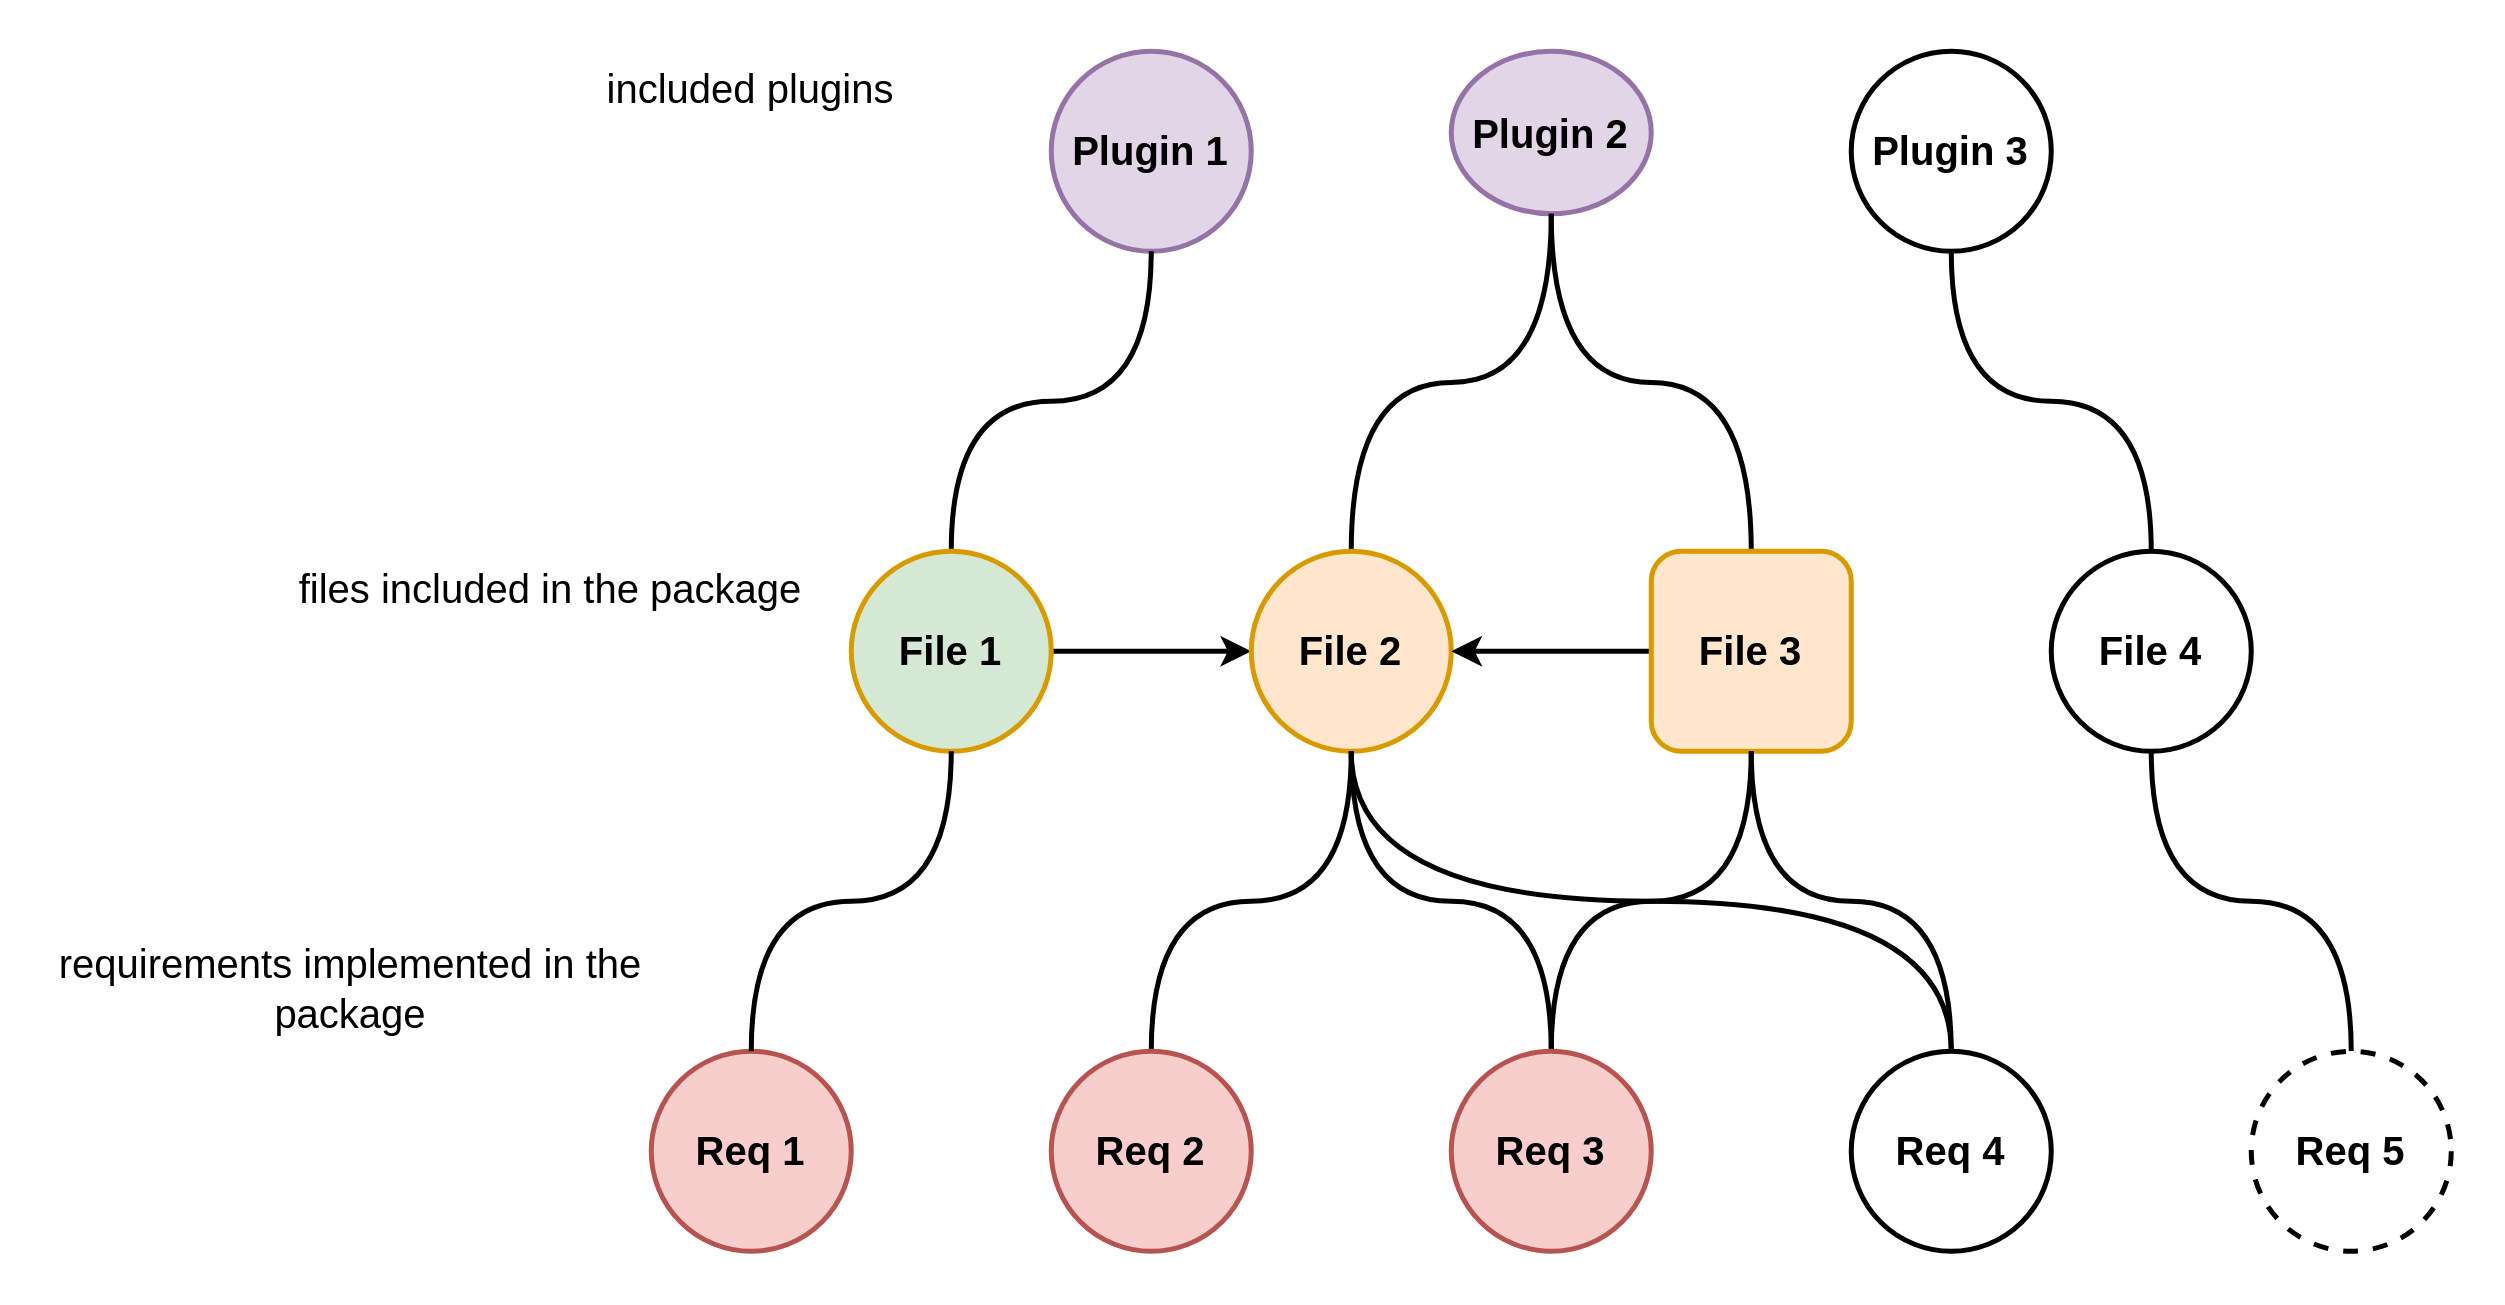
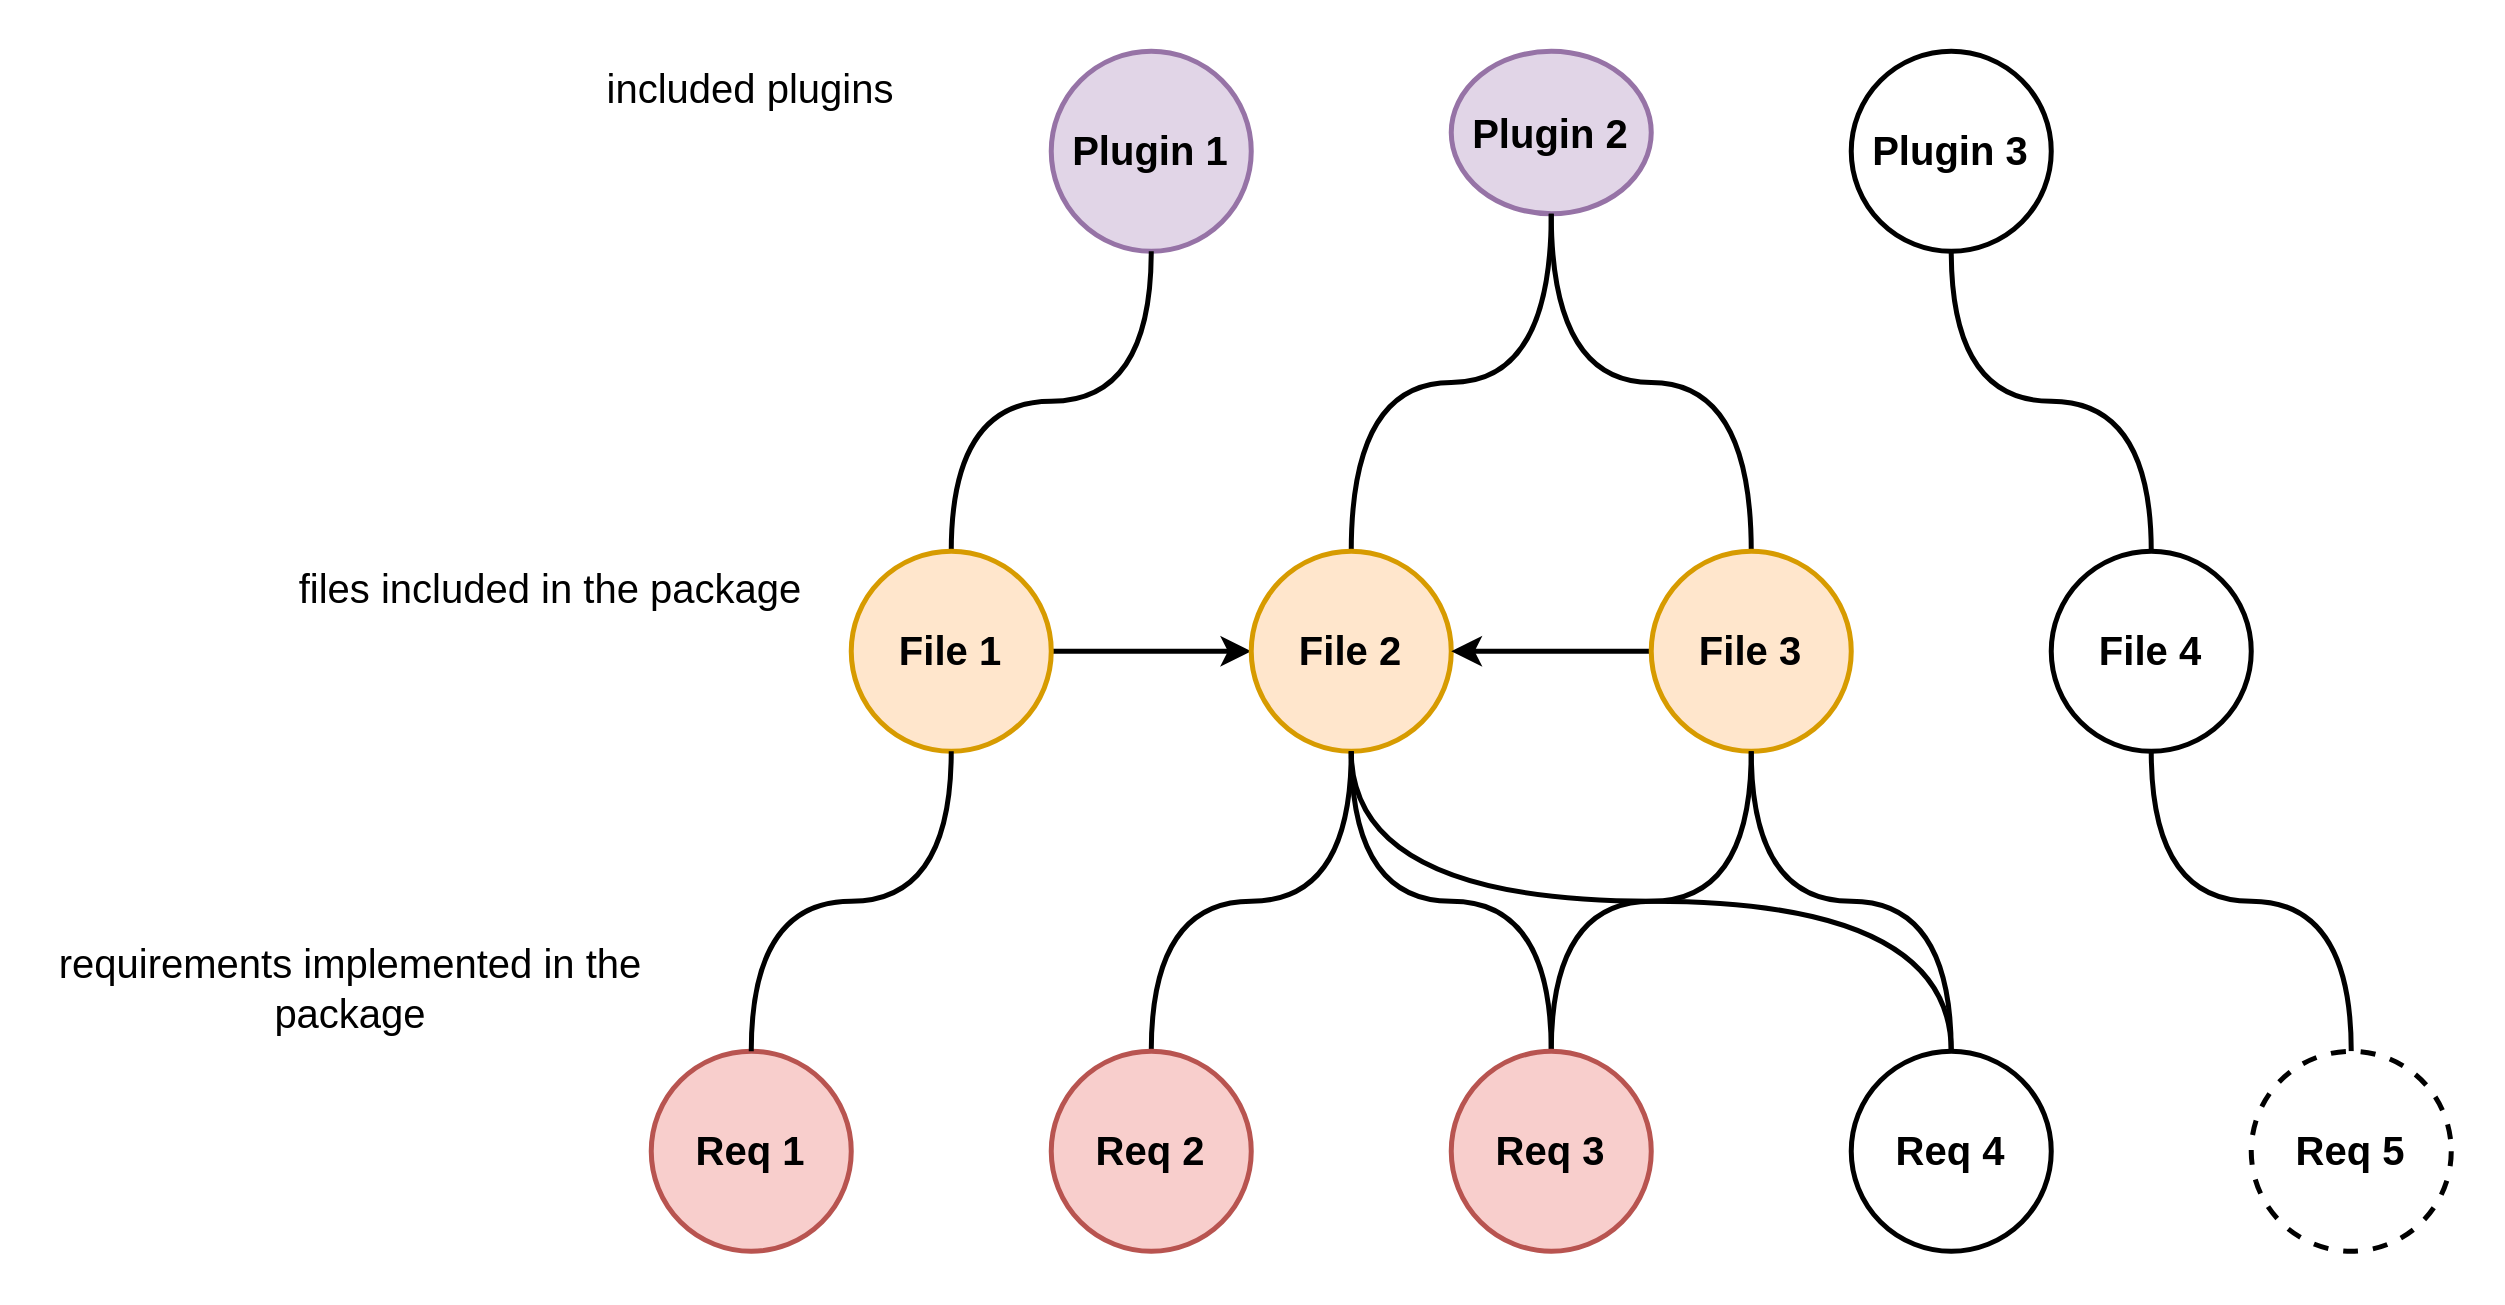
- <mxCell id="7" value="File 1" style="ellipse;whiteSpace=wrap;html=1;aspect=fixed;strokeWidth=2;fontSize=16;fontStyle=1;fillColor=#d5e8d4;strokeColor=#d79b00;" parent="1" vertex="1"><mxGeometry x="340" y="220" width="80" height="80" as="geometry" /></mxCell>
+ <mxCell id="7" value="File 1" style="ellipse;whiteSpace=wrap;html=1;aspect=fixed;strokeWidth=2;fontSize=16;fontStyle=1;fillColor=#ffe6cc;strokeColor=#d79b00;" parent="1" vertex="1"><mxGeometry x="340" y="220" width="80" height="80" as="geometry" /></mxCell>
- <mxCell id="12" value="File 3" style="whiteSpace=wrap;html=1;aspect=fixed;strokeWidth=2;fontSize=16;fontStyle=1;fillColor=#ffe6cc;strokeColor=#d79b00;rounded=1;" parent="1" vertex="1"><mxGeometry x="660" y="220" width="80" height="80" as="geometry" /></mxCell>
+ <mxCell id="12" value="File 3" style="ellipse;whiteSpace=wrap;html=1;aspect=fixed;strokeWidth=2;fontSize=16;fontStyle=1;fillColor=#ffe6cc;strokeColor=#d79b00;" parent="1" vertex="1"><mxGeometry x="660" y="220" width="80" height="80" as="geometry" /></mxCell>
